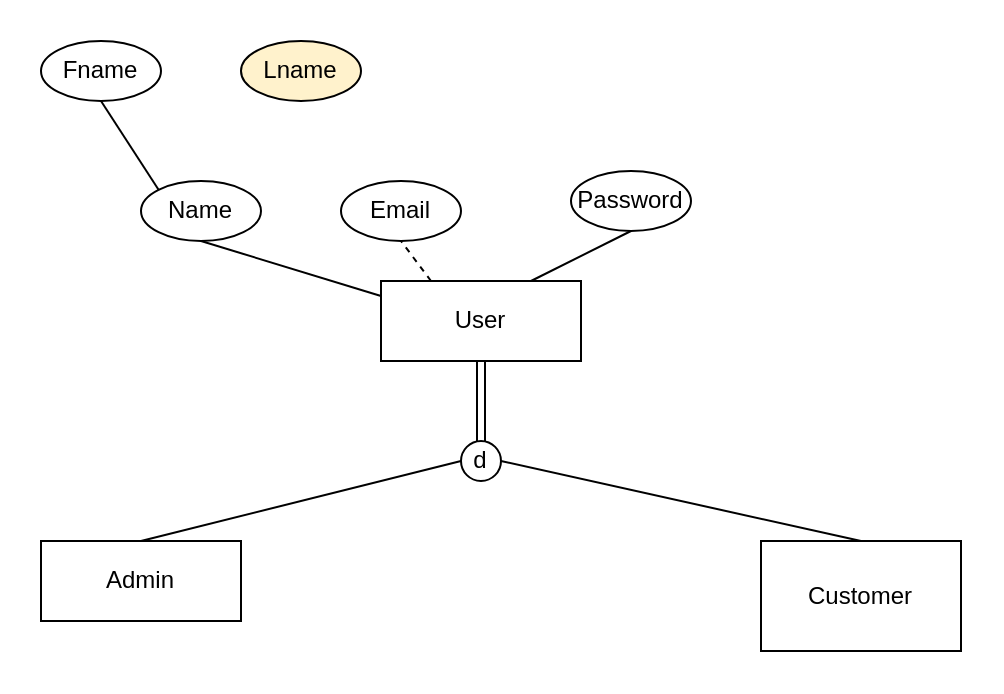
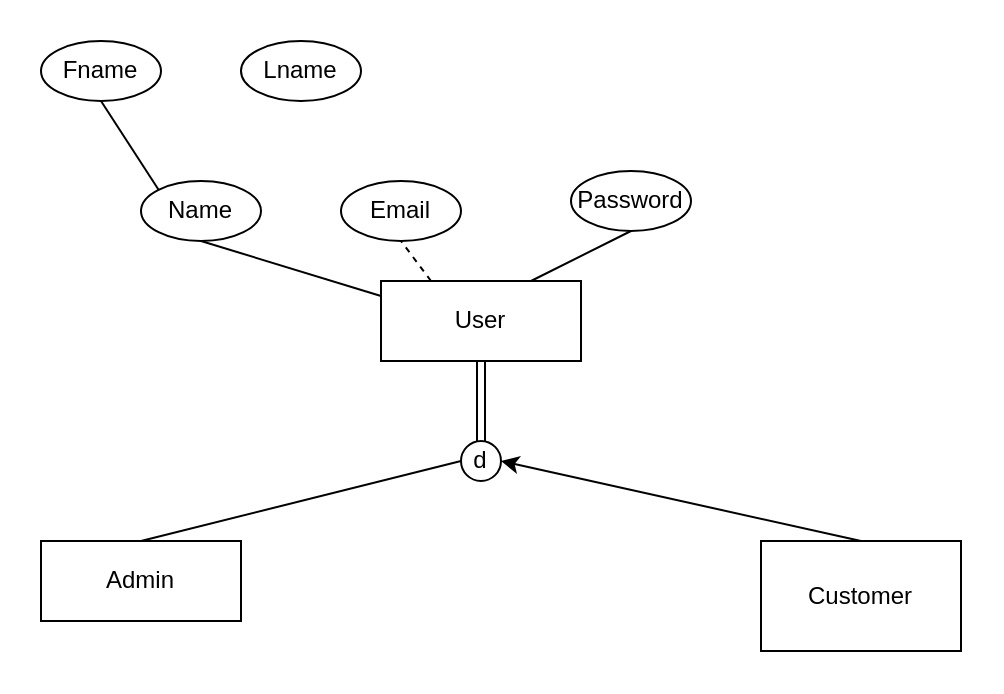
- <mxCell id="15" value="Lname" style="ellipse;whiteSpace=wrap;html=1;fillColor=#fff2cc;" vertex="1" parent="1"><mxGeometry x="120" y="20" width="60" height="30" as="geometry" /></mxCell>
+ <mxCell id="15" value="Lname" style="ellipse;whiteSpace=wrap;html=1;" vertex="1" parent="1"><mxGeometry x="120" y="20" width="60" height="30" as="geometry" /></mxCell>
- <mxCell id="9" value="" style="endArrow=none;html=1;rounded=0;entryX=1;entryY=0.5;entryDx=0;entryDy=0;exitX=0.5;exitY=0;exitDx=0;exitDy=0;" edge="1" parent="1" source="4" target="7"><mxGeometry width="50" height="50" relative="1" as="geometry"><mxPoint x="270" y="310" as="sourcePoint" /><mxPoint x="320" y="260" as="targetPoint" /></mxGeometry></mxCell>
+ <mxCell id="9" value="" style="endArrow=classic;html=1;rounded=0;entryX=1;entryY=0.5;entryDx=0;entryDy=0;exitX=0.5;exitY=0;exitDx=0;exitDy=0;" edge="1" parent="1" source="4" target="7"><mxGeometry width="50" height="50" relative="1" as="geometry"><mxPoint x="270" y="310" as="sourcePoint" /><mxPoint x="320" y="260" as="targetPoint" /></mxGeometry></mxCell>
